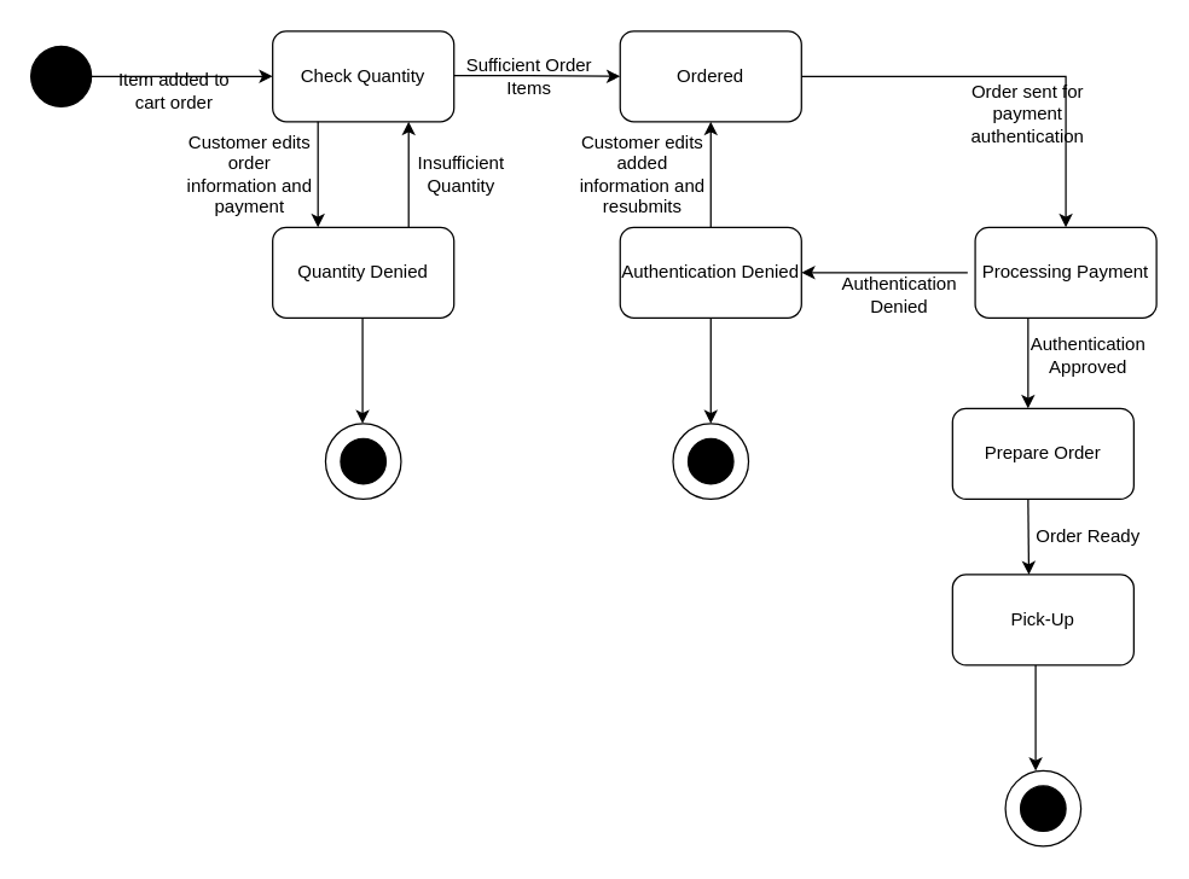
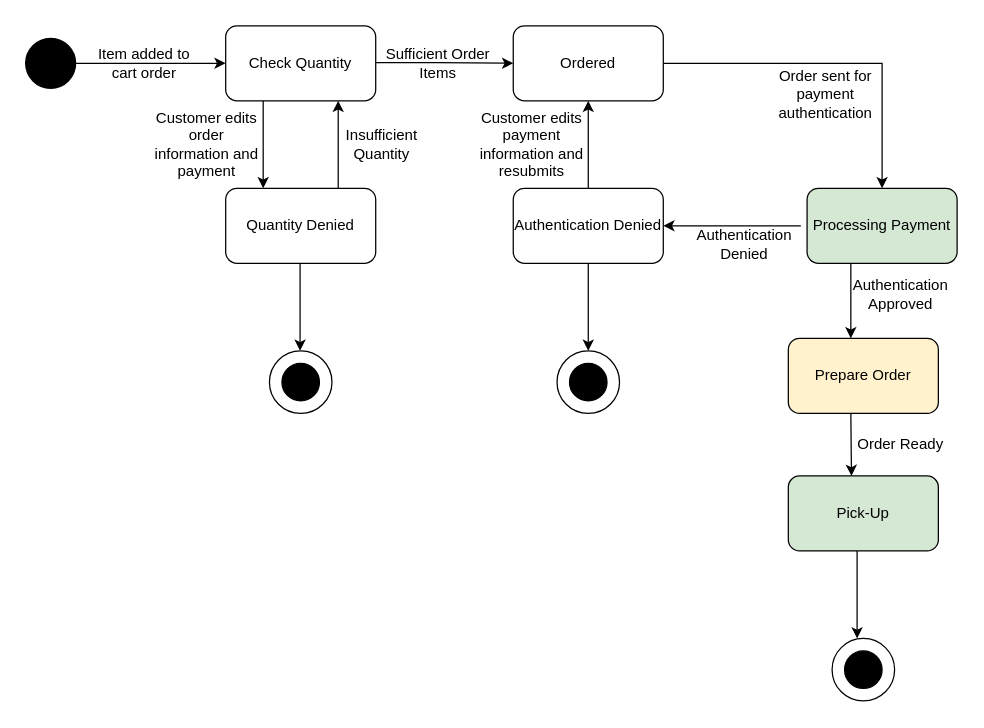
- <mxCell id="5" value="Item added to cart order" style="text;html=1;strokeColor=none;fillColor=none;align=center;verticalAlign=middle;whiteSpace=wrap;rounded=0;" vertex="1" parent="1"><mxGeometry x="70" y="45" width="90" height="30" as="geometry" /></mxCell>
+ <mxCell id="5" value="Item added to cart order" style="text;html=1;strokeColor=none;fillColor=none;align=center;verticalAlign=middle;whiteSpace=wrap;rounded=0;" vertex="1" parent="1"><mxGeometry x="70" y="35" width="90" height="30" as="geometry" /></mxCell>
- <mxCell id="31" value="Order sent for payment authentication" style="text;html=1;strokeColor=none;fillColor=none;align=center;verticalAlign=middle;whiteSpace=wrap;rounded=0;" vertex="1" parent="1"><mxGeometry x="635" y="60" width="90" height="30" as="geometry" /></mxCell>
+ <mxCell id="31" value="Order sent for payment authentication" style="text;html=1;strokeColor=none;fillColor=none;align=center;verticalAlign=middle;whiteSpace=wrap;rounded=0;" vertex="1" parent="1"><mxGeometry x="615" y="60" width="90" height="30" as="geometry" /></mxCell>
- <mxCell id="16" value="Customer edits added information and resubmits" style="text;html=1;strokeColor=none;fillColor=none;align=center;verticalAlign=middle;whiteSpace=wrap;rounded=0;" vertex="1" parent="1"><mxGeometry x="380" y="100" width="90" height="30" as="geometry" /></mxCell>
+ <mxCell id="16" value="Customer edits payment information and resubmits" style="text;html=1;strokeColor=none;fillColor=none;align=center;verticalAlign=middle;whiteSpace=wrap;rounded=0;" vertex="1" parent="1"><mxGeometry x="380" y="100" width="90" height="30" as="geometry" /></mxCell>
- <mxCell id="17" value="Processing Payment" style="rounded=1;whiteSpace=wrap;html=1;fillColor=#FFFFFF;" vertex="1" parent="1"><mxGeometry x="645" y="150" width="120" height="60" as="geometry" /></mxCell>
+ <mxCell id="17" value="Processing Payment" style="rounded=1;whiteSpace=wrap;html=1;fillColor=#d5e8d4;" vertex="1" parent="1"><mxGeometry x="645" y="150" width="120" height="60" as="geometry" /></mxCell>
- <mxCell id="18" value="Prepare Order" style="rounded=1;whiteSpace=wrap;html=1;fillColor=#FFFFFF;" vertex="1" parent="1"><mxGeometry x="630" y="270" width="120" height="60" as="geometry" /></mxCell>
+ <mxCell id="18" value="Prepare Order" style="rounded=1;whiteSpace=wrap;html=1;fillColor=#fff2cc;" vertex="1" parent="1"><mxGeometry x="630" y="270" width="120" height="60" as="geometry" /></mxCell>
- <mxCell id="19" value="Pick-Up" style="rounded=1;whiteSpace=wrap;html=1;fillColor=#FFFFFF;" vertex="1" parent="1"><mxGeometry x="630" y="380" width="120" height="60" as="geometry" /></mxCell>
+ <mxCell id="19" value="Pick-Up" style="rounded=1;whiteSpace=wrap;html=1;fillColor=#d5e8d4;" vertex="1" parent="1"><mxGeometry x="630" y="380" width="120" height="60" as="geometry" /></mxCell>
